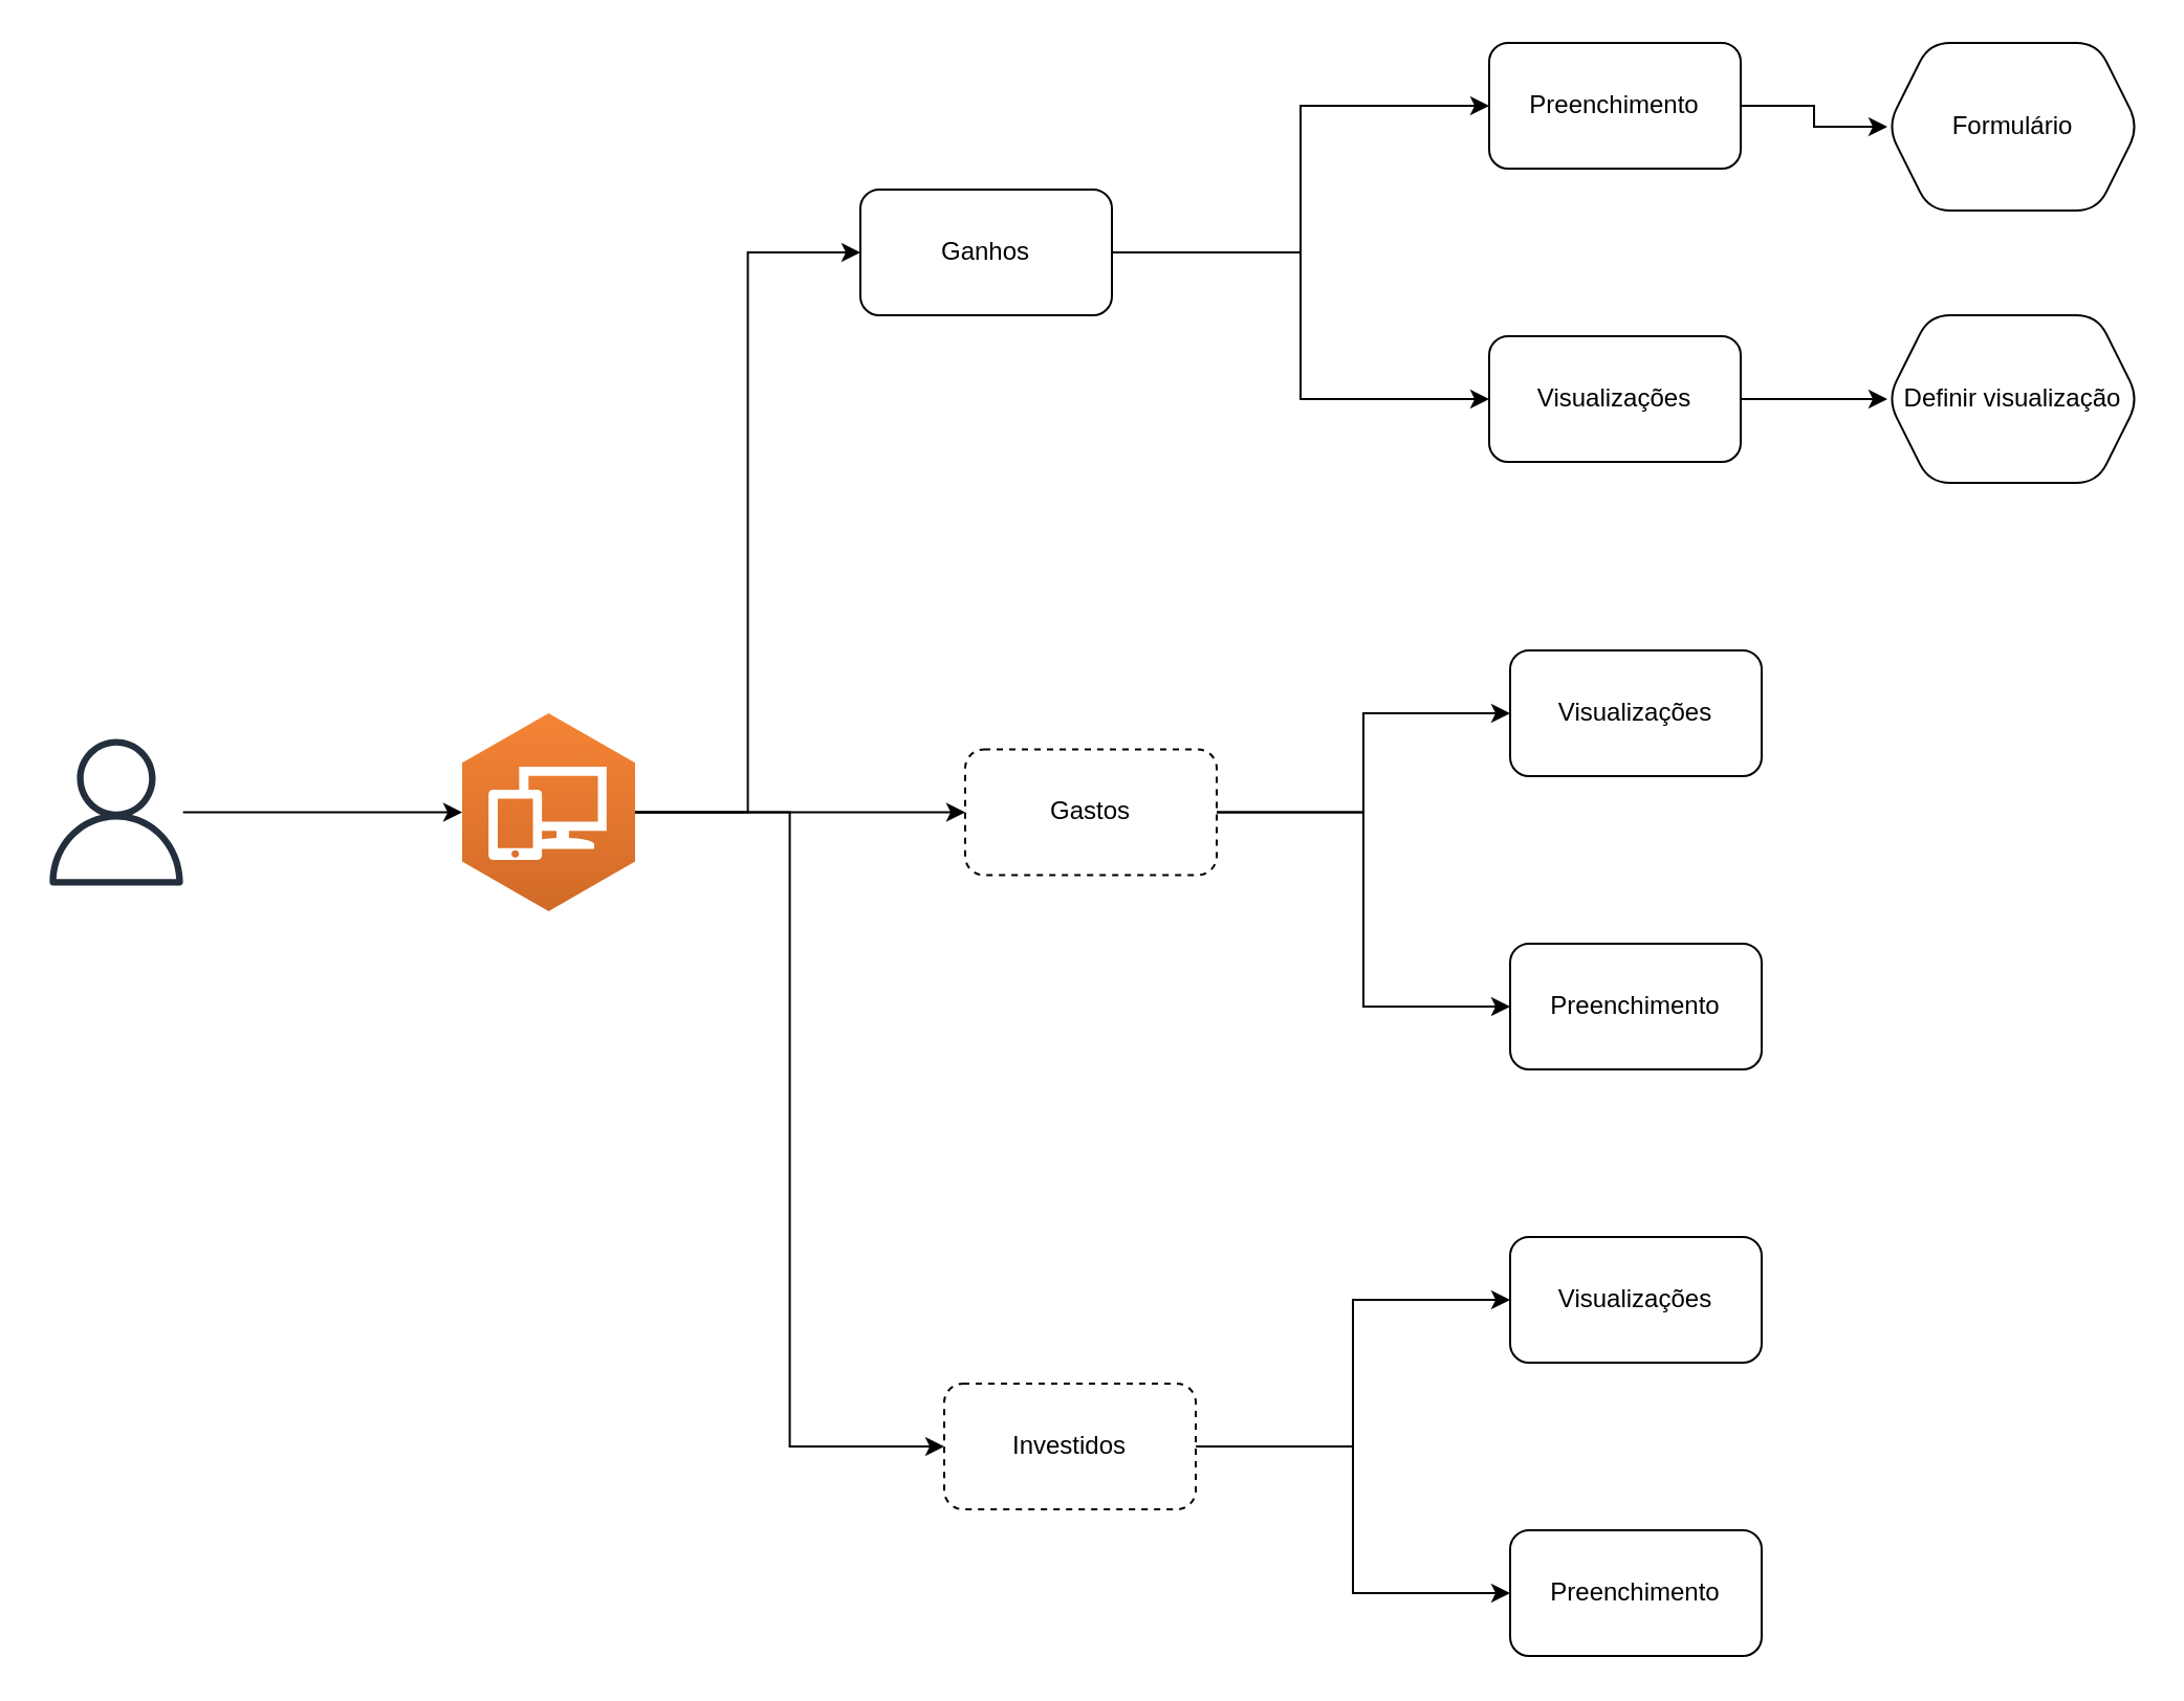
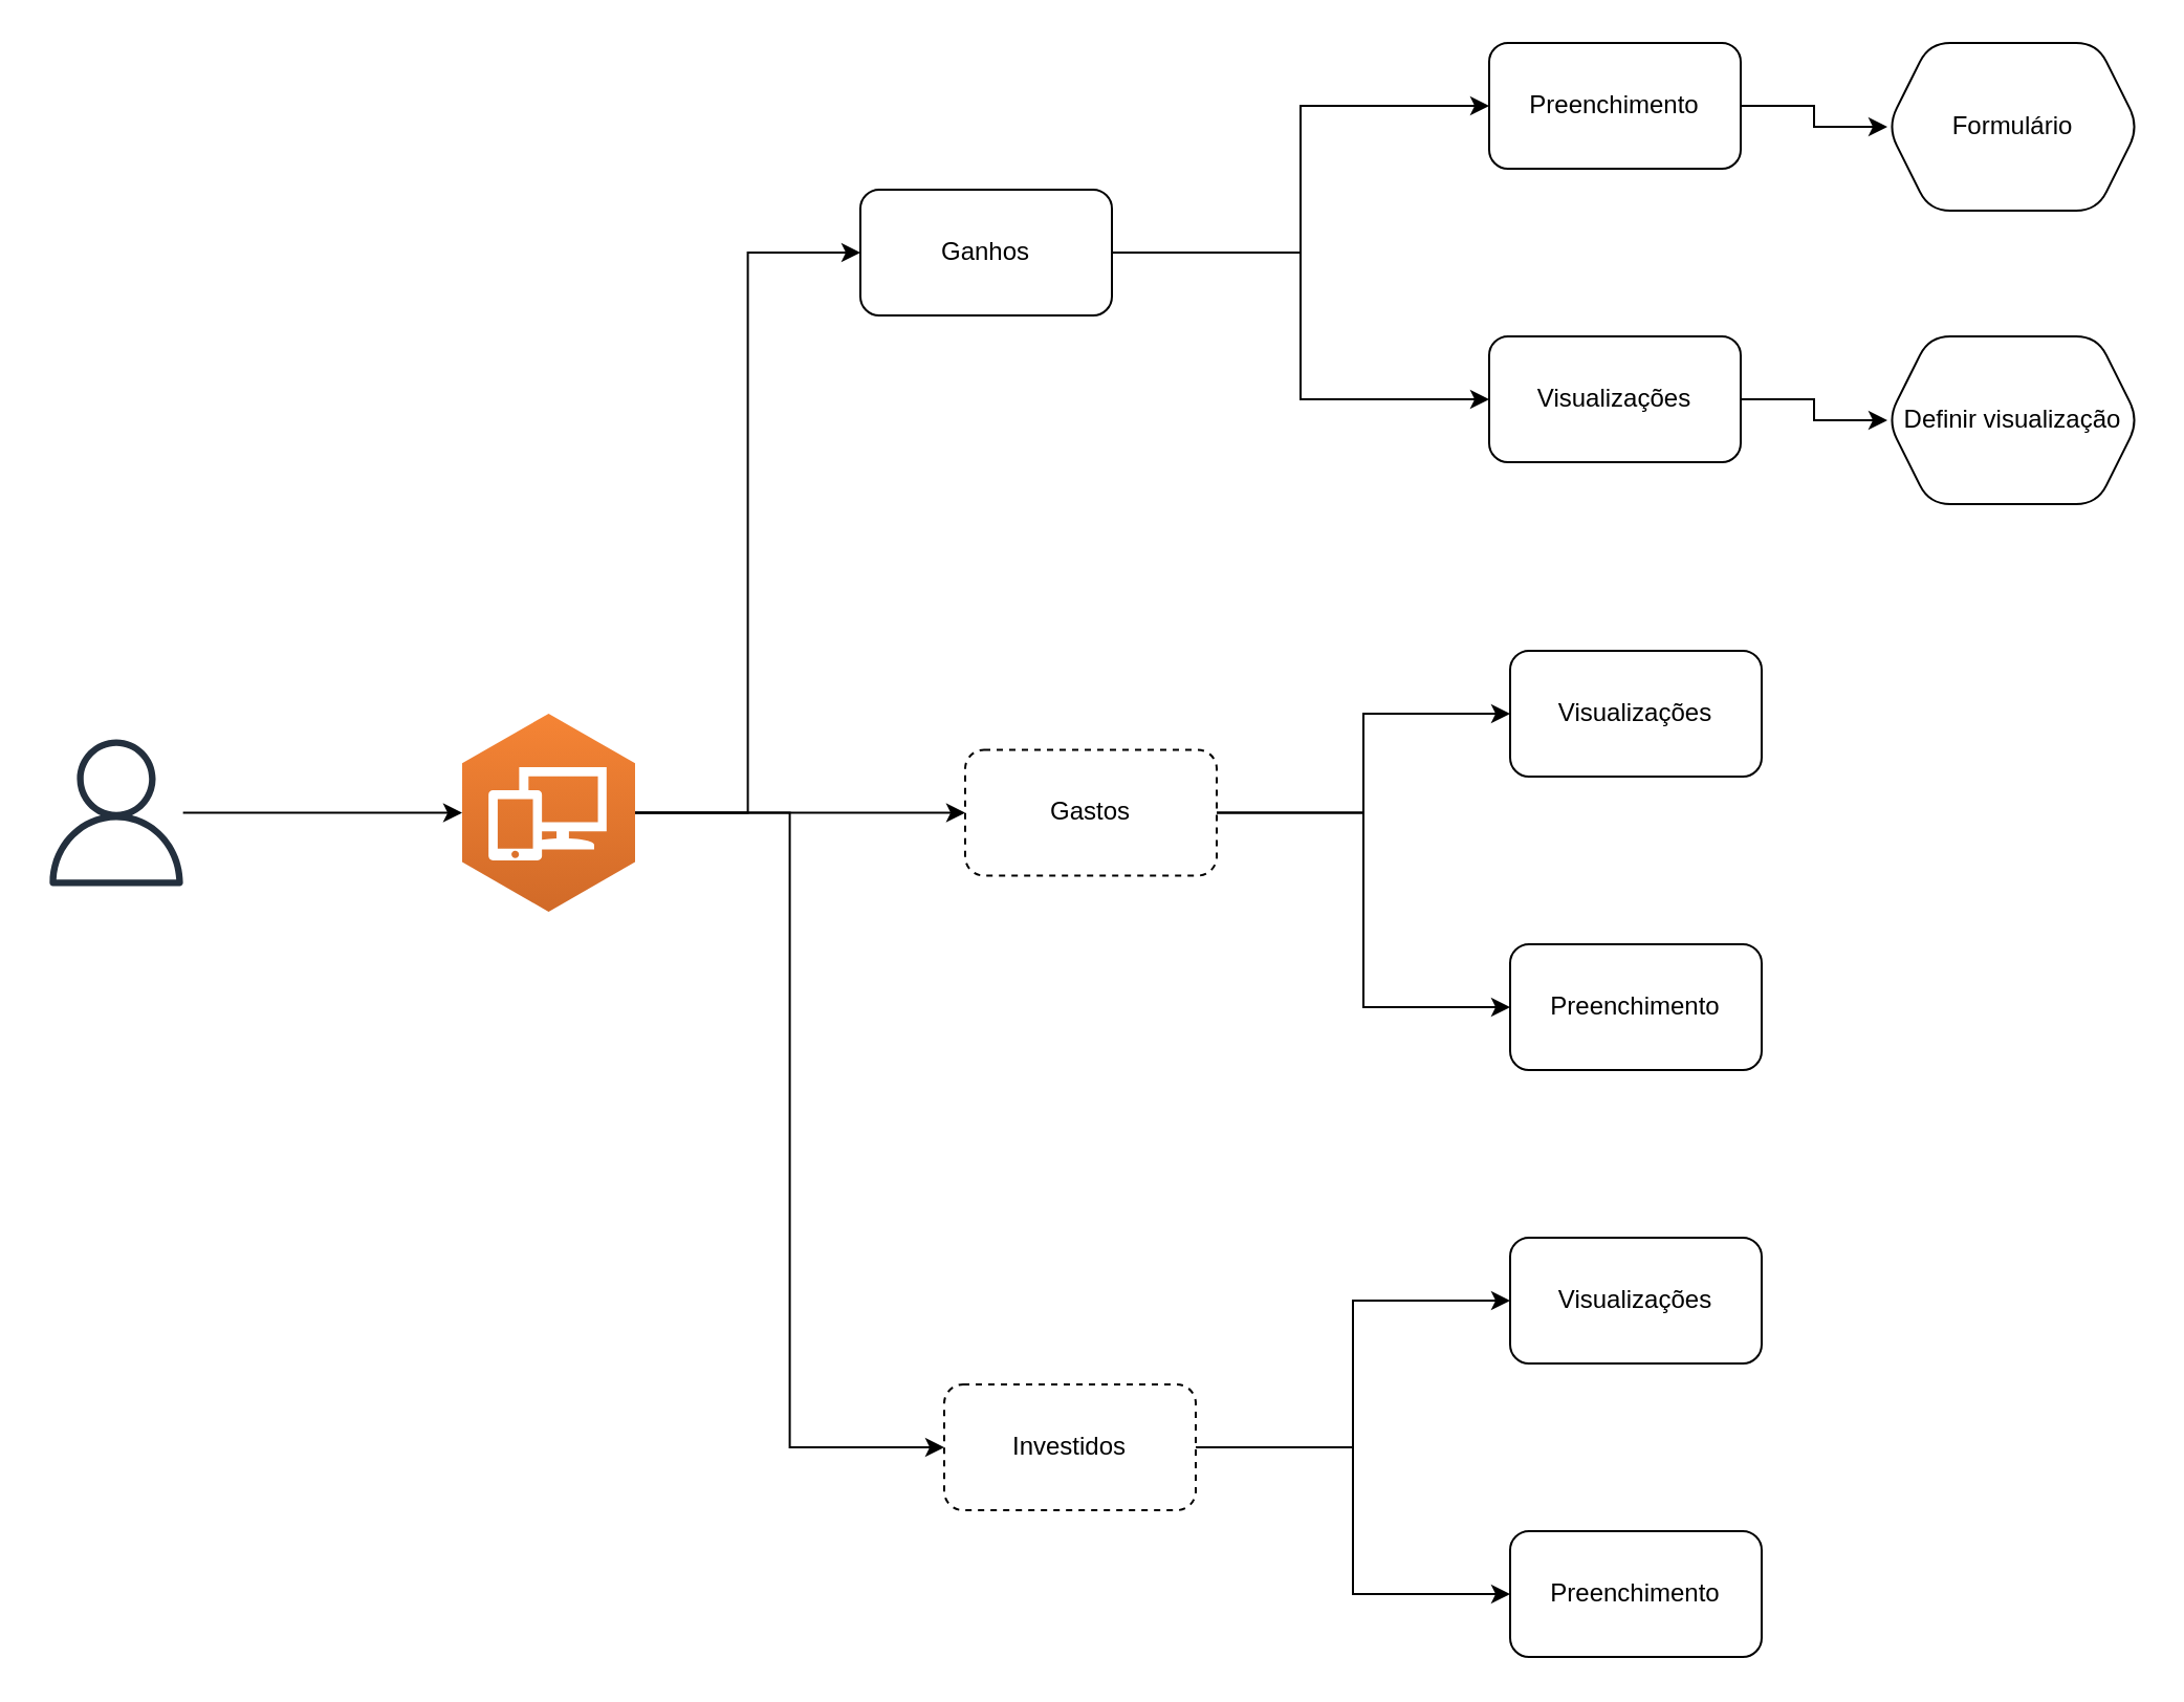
- <mxCell id="26" value="Definir visualização" style="shape=hexagon;perimeter=hexagonPerimeter2;whiteSpace=wrap;html=1;fixedSize=1;strokeColor=#000000;rounded=1;gradientColor=none;" vertex="1" parent="1"><mxGeometry x="900" y="150" width="120" height="80" as="geometry" /></mxCell>
+ <mxCell id="26" value="Definir visualização" style="shape=hexagon;perimeter=hexagonPerimeter2;whiteSpace=wrap;html=1;fixedSize=1;strokeColor=#000000;rounded=1;gradientColor=none;" vertex="1" parent="1"><mxGeometry x="900" y="160" width="120" height="80" as="geometry" /></mxCell>
